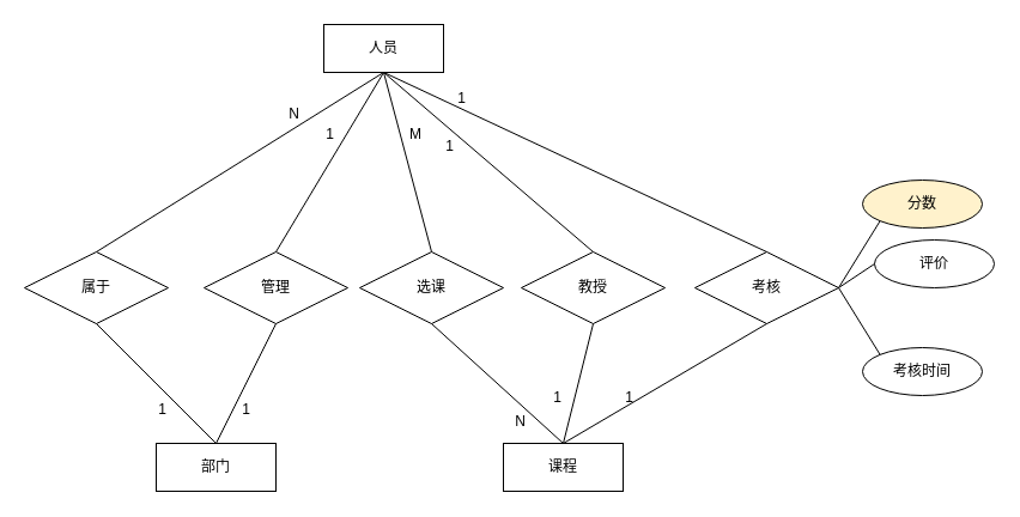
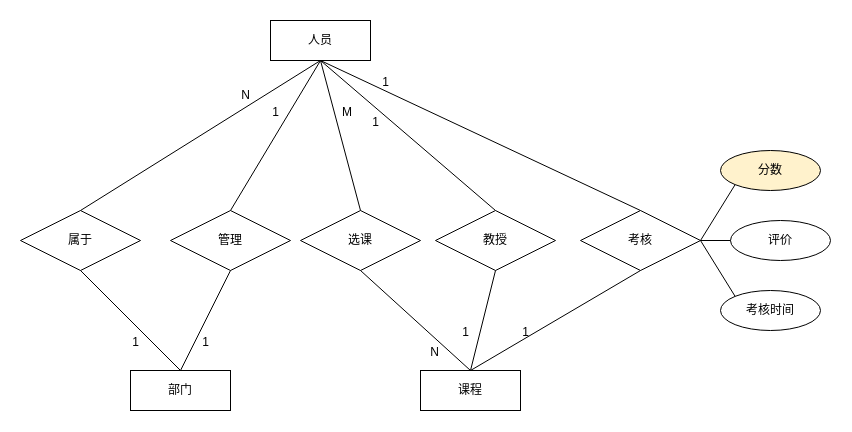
- <mxCell id="32" value="评价" style="ellipse;whiteSpace=wrap;html=1;align=center;" vertex="1" parent="1"><mxGeometry x="730" y="200" width="100" height="40" as="geometry" /></mxCell>
+ <mxCell id="32" value="评价" style="ellipse;whiteSpace=wrap;html=1;align=center;" vertex="1" parent="1"><mxGeometry x="730" y="220" width="100" height="40" as="geometry" /></mxCell>
